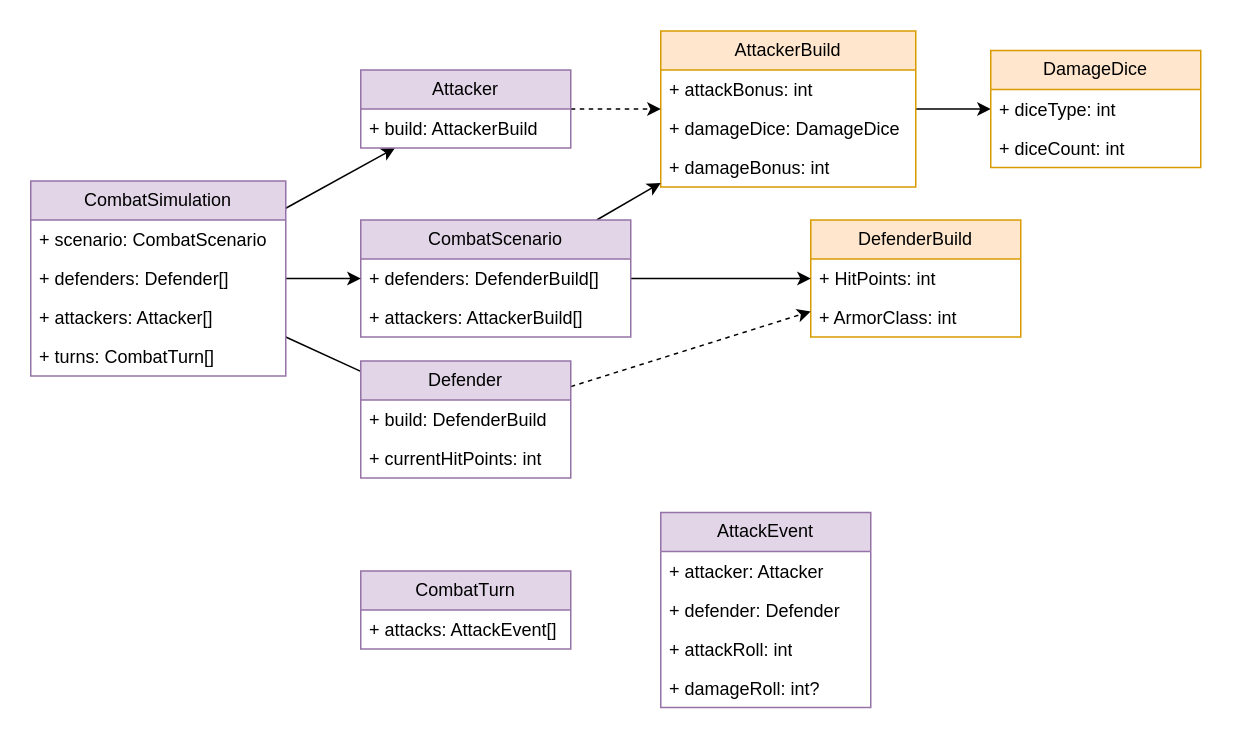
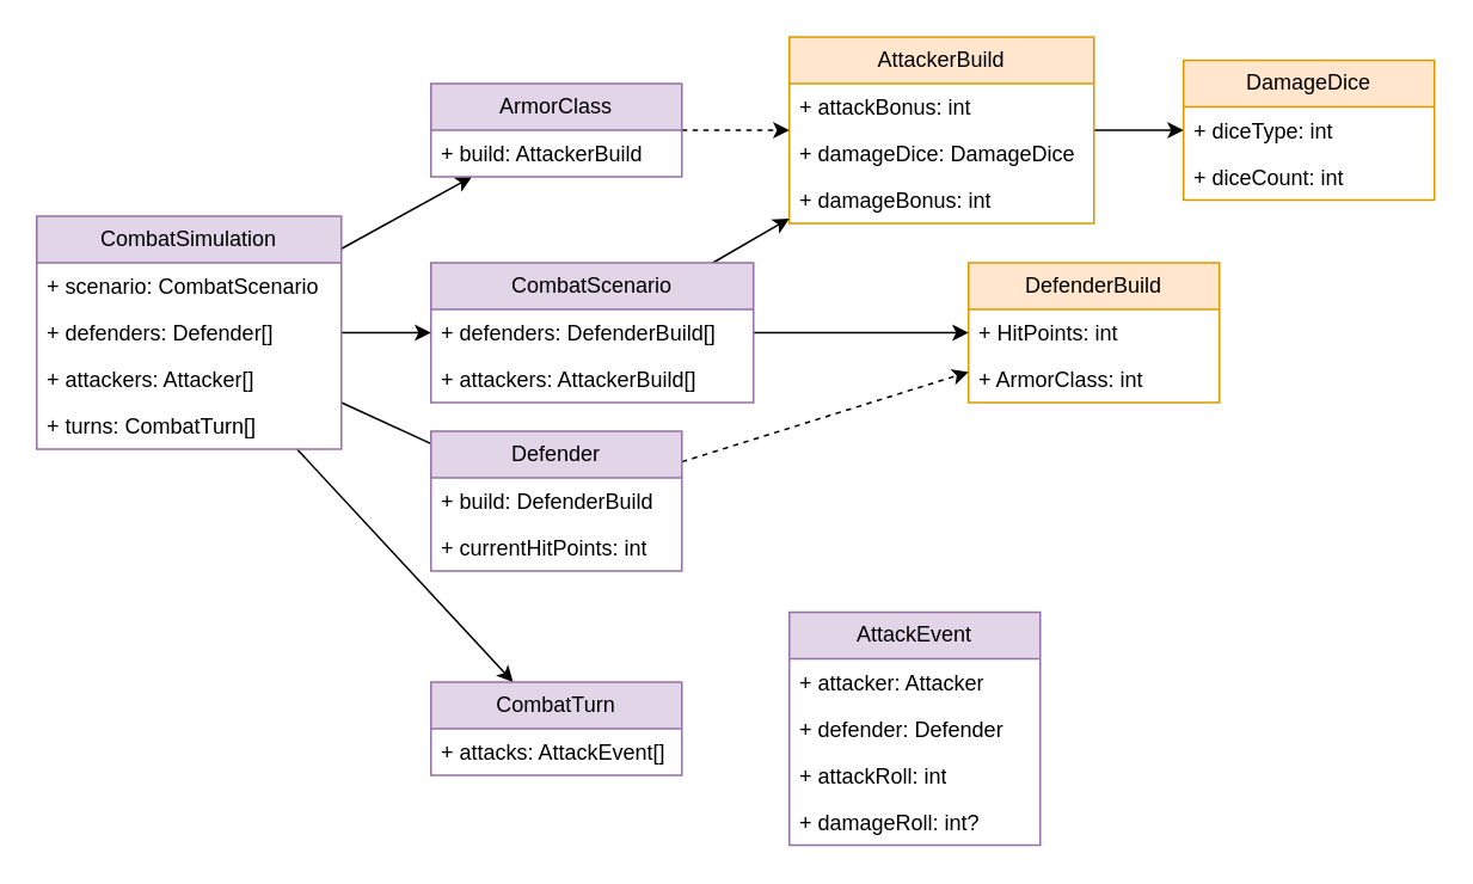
- <mxCell id="25" value="Attacker" style="swimlane;fontStyle=0;childLayout=stackLayout;horizontal=1;startSize=26;fillColor=#e1d5e7;horizontalStack=0;resizeParent=1;resizeParentMax=0;resizeLast=0;collapsible=1;marginBottom=0;whiteSpace=wrap;html=1;strokeColor=#9673a6;" vertex="1" parent="1"><mxGeometry x="240" y="46" width="140" height="52" as="geometry" /></mxCell>
+ <mxCell id="25" value="ArmorClass" style="swimlane;fontStyle=0;childLayout=stackLayout;horizontal=1;startSize=26;fillColor=#e1d5e7;horizontalStack=0;resizeParent=1;resizeParentMax=0;resizeLast=0;collapsible=1;marginBottom=0;whiteSpace=wrap;html=1;strokeColor=#9673a6;" vertex="1" parent="1"><mxGeometry x="240" y="46" width="140" height="52" as="geometry" /></mxCell>
+ <mxCell id="28" style="rounded=0;orthogonalLoop=1;jettySize=auto;html=1;" edge="1" parent="1" source="29" target="34"><mxGeometry relative="1" as="geometry" /></mxCell>
